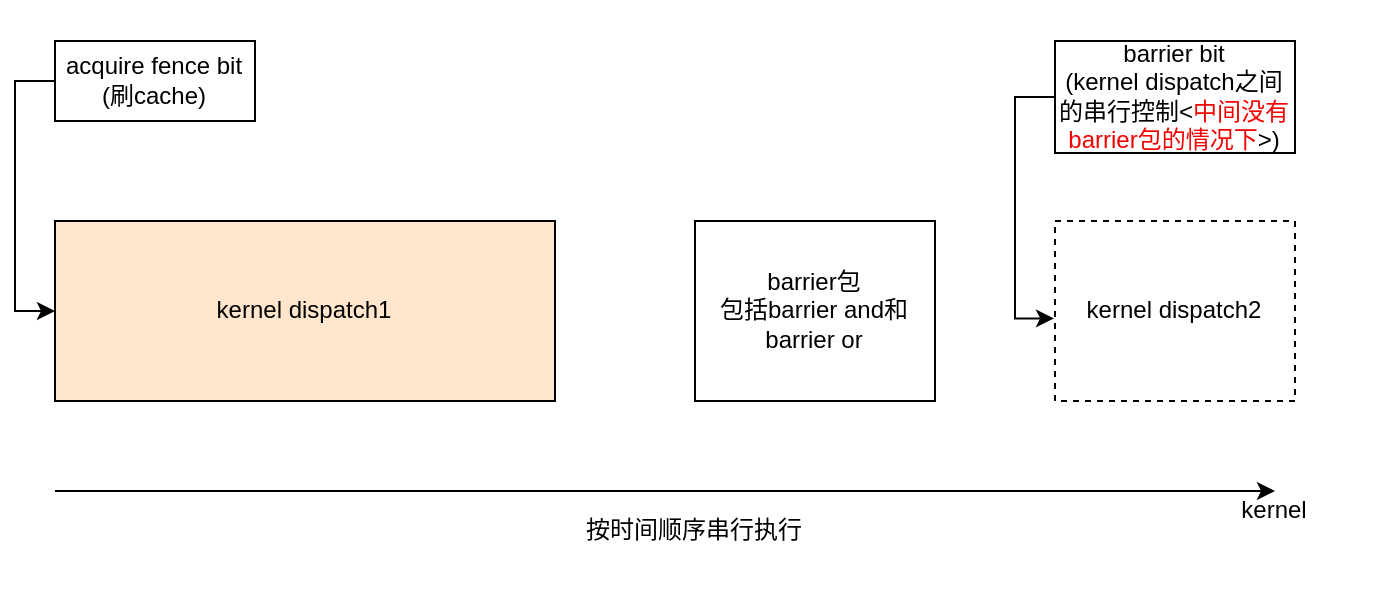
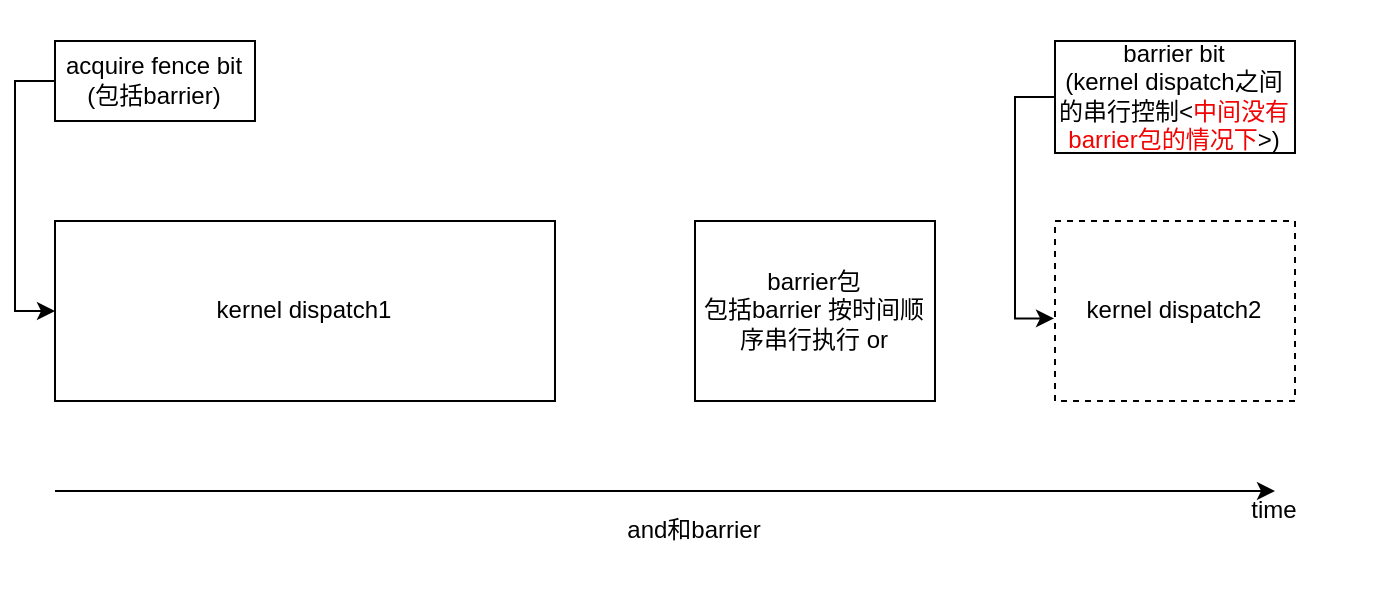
- <mxCell id="7" value="acquire fence bit&lt;div&gt;(刷cache)&lt;/div&gt;" style="rounded=0;whiteSpace=wrap;html=1;" vertex="1" parent="1"><mxGeometry x="20" y="20" width="100" height="40" as="geometry" /></mxCell>
+ <mxCell id="7" value="acquire fence bit&lt;div&gt;(包括barrier)&lt;/div&gt;" style="rounded=0;whiteSpace=wrap;html=1;" vertex="1" parent="1"><mxGeometry x="20" y="20" width="100" height="40" as="geometry" /></mxCell>
- <mxCell id="2" value="kernel dispatch1" style="rounded=0;whiteSpace=wrap;html=1;fillColor=#ffe6cc;" vertex="1" parent="1"><mxGeometry x="20" y="110" width="250" height="90" as="geometry" /></mxCell>
+ <mxCell id="2" value="kernel dispatch1" style="rounded=0;whiteSpace=wrap;html=1;" vertex="1" parent="1"><mxGeometry x="20" y="110" width="250" height="90" as="geometry" /></mxCell>
- <mxCell id="8" value="barrier包&lt;div&gt;包括barrier and和barrier or&lt;/div&gt;" style="rounded=0;whiteSpace=wrap;html=1;" vertex="1" parent="1"><mxGeometry x="340" y="110" width="120" height="90" as="geometry" /></mxCell>
+ <mxCell id="8" value="barrier包&lt;div&gt;包括barrier 按时间顺序串行执行 or&lt;/div&gt;" style="rounded=0;whiteSpace=wrap;html=1;" vertex="1" parent="1"><mxGeometry x="340" y="110" width="120" height="90" as="geometry" /></mxCell>
- <mxCell id="11" value="kernel" style="text;html=1;align=center;verticalAlign=middle;whiteSpace=wrap;rounded=0;" vertex="1" parent="1"><mxGeometry x="600" y="240" width="60" height="30" as="geometry" /></mxCell>
+ <mxCell id="11" value="time" style="text;html=1;align=center;verticalAlign=middle;whiteSpace=wrap;rounded=0;" vertex="1" parent="1"><mxGeometry x="600" y="240" width="60" height="30" as="geometry" /></mxCell>
- <mxCell id="10" value="按时间顺序串行执行" style="text;html=1;align=center;verticalAlign=middle;whiteSpace=wrap;rounded=0;" vertex="1" parent="1"><mxGeometry x="190" y="250" width="300" height="30" as="geometry" /></mxCell>
+ <mxCell id="10" value="and和barrier" style="text;html=1;align=center;verticalAlign=middle;whiteSpace=wrap;rounded=0;" vertex="1" parent="1"><mxGeometry x="190" y="250" width="300" height="30" as="geometry" /></mxCell>
